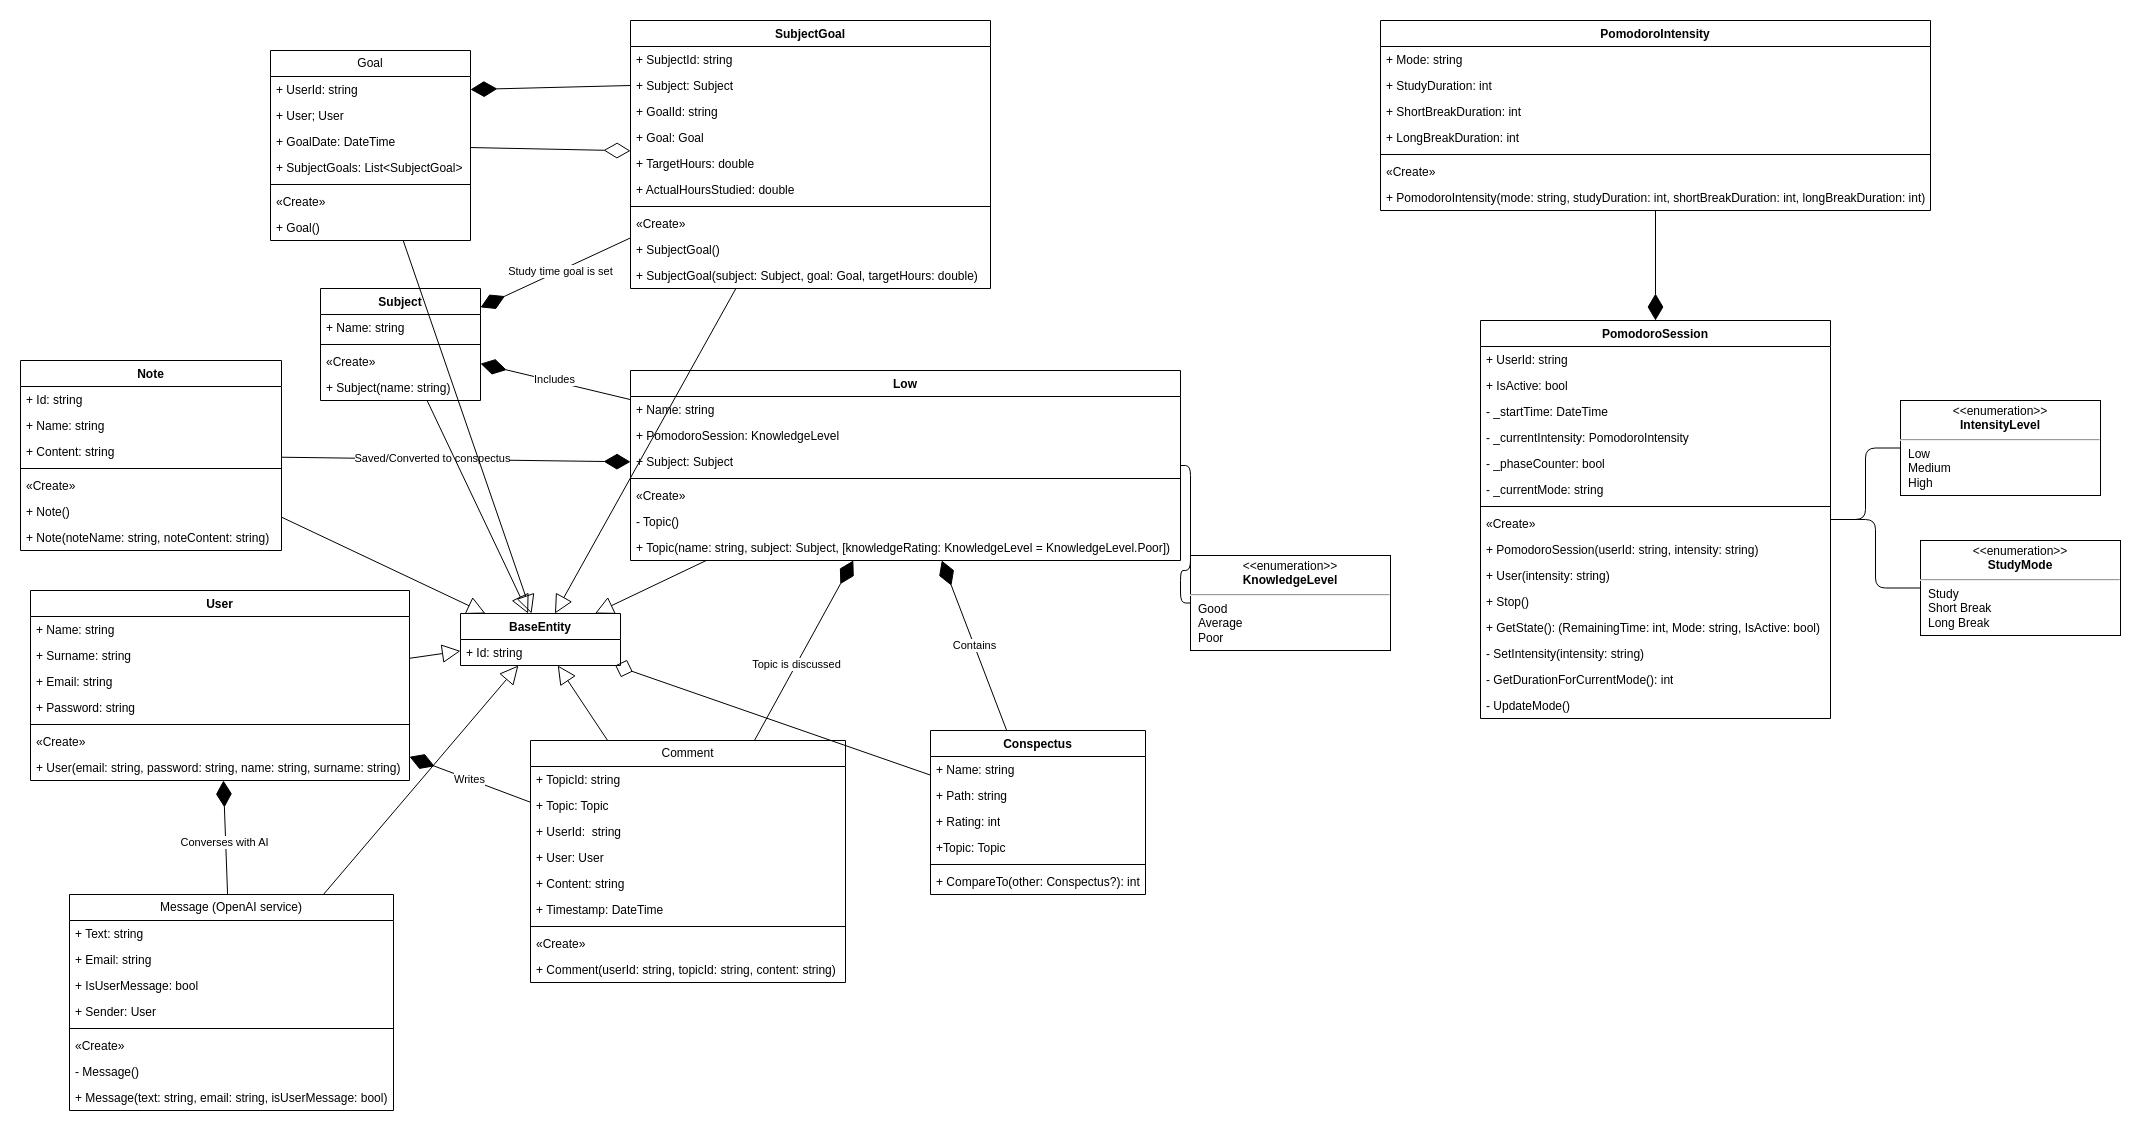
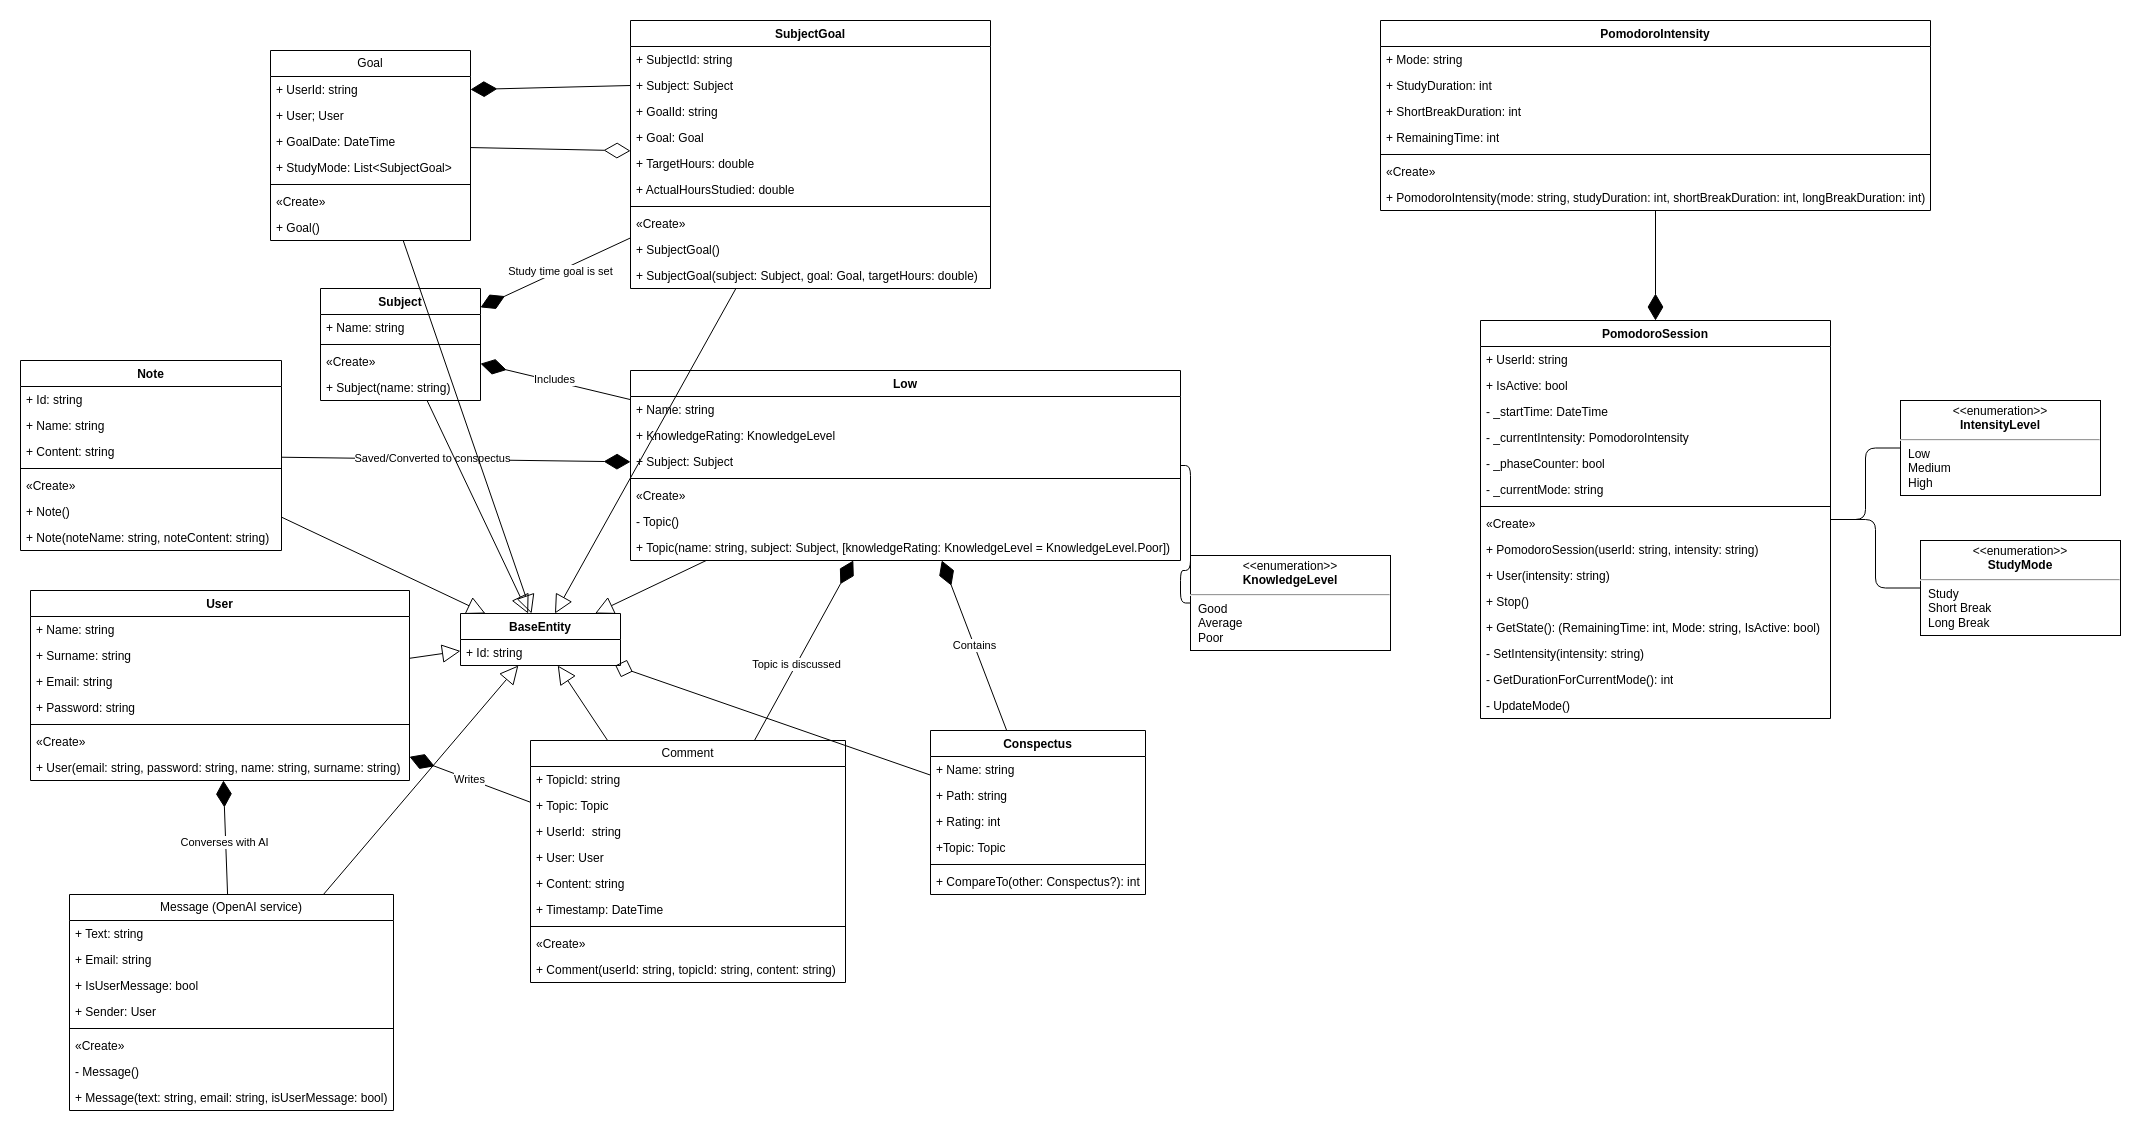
- <mxCell id="65" value="+ LongBreakDuration: int" style="text;strokeColor=none;fillColor=none;align=left;verticalAlign=top;spacingLeft=4;spacingRight=4;overflow=hidden;rotatable=0;points=[[0,0.5],[1,0.5]];portConstraint=eastwest;whiteSpace=wrap;html=1;" parent="61" vertex="1"><mxGeometry y="104" width="550" height="26" as="geometry" /></mxCell>
+ <mxCell id="65" value="+ RemainingTime: int" style="text;strokeColor=none;fillColor=none;align=left;verticalAlign=top;spacingLeft=4;spacingRight=4;overflow=hidden;rotatable=0;points=[[0,0.5],[1,0.5]];portConstraint=eastwest;whiteSpace=wrap;html=1;" parent="61" vertex="1"><mxGeometry y="104" width="550" height="26" as="geometry" /></mxCell>
- <mxCell id="39" value="+ SubjectGoals: List&amp;lt;SubjectGoal&amp;gt;" style="text;strokeColor=none;fillColor=none;align=left;verticalAlign=top;spacingLeft=4;spacingRight=4;overflow=hidden;rotatable=0;points=[[0,0.5],[1,0.5]];portConstraint=eastwest;whiteSpace=wrap;html=1;" parent="35" vertex="1"><mxGeometry y="104" width="200" height="26" as="geometry" /></mxCell>
+ <mxCell id="39" value="+ StudyMode: List&amp;lt;SubjectGoal&amp;gt;" style="text;strokeColor=none;fillColor=none;align=left;verticalAlign=top;spacingLeft=4;spacingRight=4;overflow=hidden;rotatable=0;points=[[0,0.5],[1,0.5]];portConstraint=eastwest;whiteSpace=wrap;html=1;" parent="35" vertex="1"><mxGeometry y="104" width="200" height="26" as="geometry" /></mxCell>
- <mxCell id="87" value="+ PomodoroSession: KnowledgeLevel" style="text;strokeColor=none;fillColor=none;align=left;verticalAlign=top;spacingLeft=4;spacingRight=4;overflow=hidden;rotatable=0;points=[[0,0.5],[1,0.5]];portConstraint=eastwest;whiteSpace=wrap;html=1;" parent="85" vertex="1"><mxGeometry y="52" width="550" height="26" as="geometry" /></mxCell>
+ <mxCell id="87" value="+ KnowledgeRating: KnowledgeLevel" style="text;strokeColor=none;fillColor=none;align=left;verticalAlign=top;spacingLeft=4;spacingRight=4;overflow=hidden;rotatable=0;points=[[0,0.5],[1,0.5]];portConstraint=eastwest;whiteSpace=wrap;html=1;" parent="85" vertex="1"><mxGeometry y="52" width="550" height="26" as="geometry" /></mxCell>
